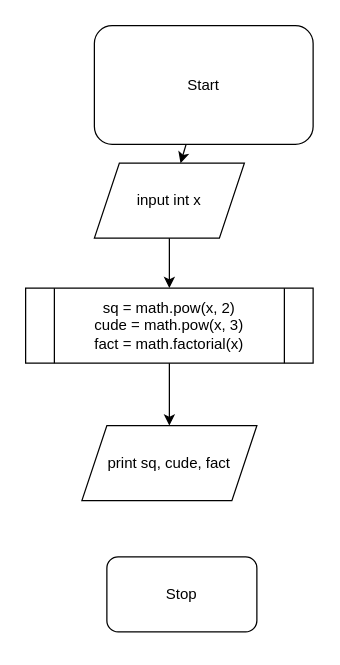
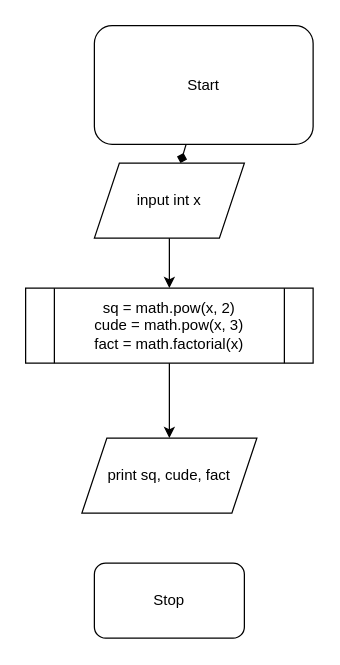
- <mxCell id="7" value="" style="endArrow=classic;html=1;rounded=0;" edge="1" parent="1" source="3" target="4"><mxGeometry width="50" height="50" relative="1" as="geometry"><mxPoint x="285" y="370" as="sourcePoint" /><mxPoint x="335" y="320" as="targetPoint" /></mxGeometry></mxCell>
+ <mxCell id="7" value="" style="endArrow=diamond;html=1;rounded=0;" edge="1" parent="1" source="3" target="4"><mxGeometry width="50" height="50" relative="1" as="geometry"><mxPoint x="285" y="370" as="sourcePoint" /><mxPoint x="335" y="320" as="targetPoint" /></mxGeometry></mxCell>
- <mxCell id="5" value="print sq, cude, fact" style="shape=parallelogram;perimeter=parallelogramPerimeter;whiteSpace=wrap;html=1;fixedSize=1;" vertex="1" parent="1"><mxGeometry x="65" y="340" width="140" height="60" as="geometry" /></mxCell>
+ <mxCell id="5" value="print sq, cude, fact" style="shape=parallelogram;perimeter=parallelogramPerimeter;whiteSpace=wrap;html=1;fixedSize=1;" vertex="1" parent="1"><mxGeometry x="65" y="350" width="140" height="60" as="geometry" /></mxCell>
- <mxCell id="6" value="Stop" style="rounded=1;whiteSpace=wrap;html=1;" vertex="1" parent="1"><mxGeometry x="85" y="445" width="120" height="60" as="geometry" /></mxCell>
+ <mxCell id="6" value="Stop" style="rounded=1;whiteSpace=wrap;html=1;" vertex="1" parent="1"><mxGeometry x="75" y="450" width="120" height="60" as="geometry" /></mxCell>
